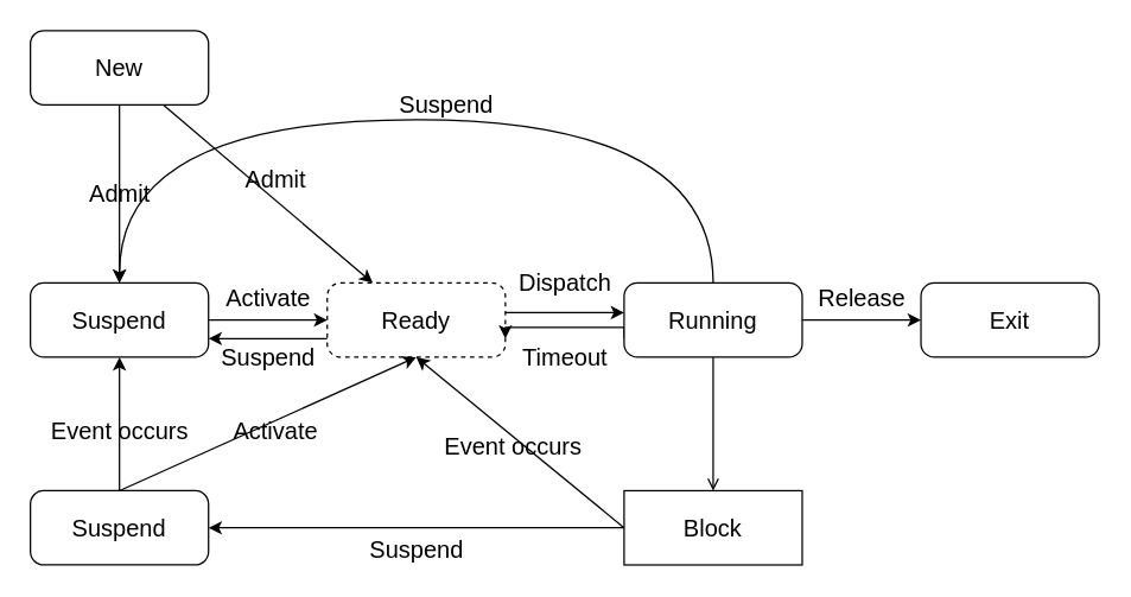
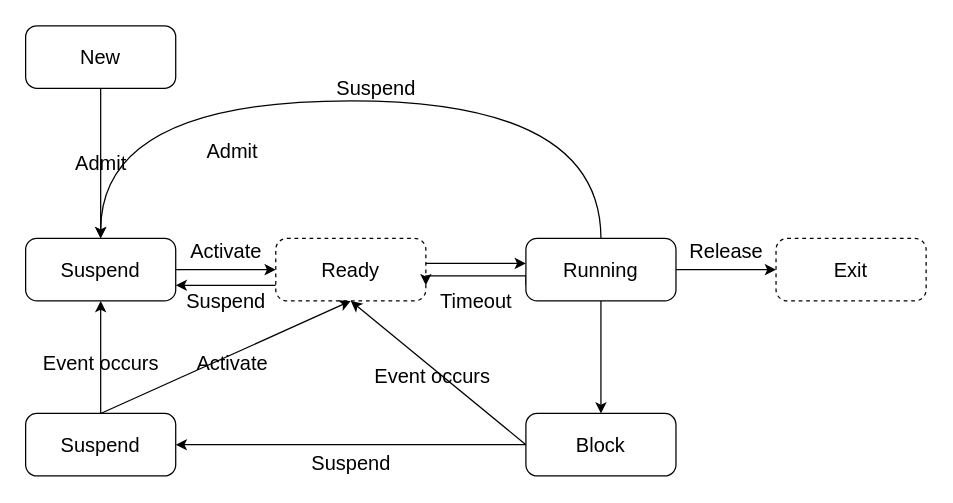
- <mxCell id="2" value="" style="rounded=0;orthogonalLoop=1;jettySize=auto;html=1;fontSize=16;" parent="1" source="4" target="7" edge="1"><mxGeometry relative="1" as="geometry" /></mxCell>
- <mxCell id="18" value="Dispatch" style="text;html=1;align=center;verticalAlign=middle;resizable=0;points=[];autosize=1;fontSize=16;fontColor=#000000;" parent="1" vertex="1"><mxGeometry x="340" y="180" width="80" height="20" as="geometry" /></mxCell>
- <mxCell id="16" value="Exit" style="rounded=1;whiteSpace=wrap;html=1;arcSize=18;fontSize=16;" parent="1" vertex="1"><mxGeometry x="620" y="190" width="120" height="50" as="geometry" /></mxCell>
+ <mxCell id="16" value="Exit" style="rounded=1;whiteSpace=wrap;html=1;arcSize=18;fontSize=16;dashed=1;" parent="1" vertex="1"><mxGeometry x="620" y="190" width="120" height="50" as="geometry" /></mxCell>
- <mxCell id="9" value="" style="edgeStyle=orthogonalEdgeStyle;rounded=0;orthogonalLoop=1;jettySize=auto;html=1;fontSize=16;endArrow=open;" parent="1" source="12" target="15" edge="1"><mxGeometry relative="1" as="geometry" /></mxCell>
+ <mxCell id="9" value="" style="edgeStyle=orthogonalEdgeStyle;rounded=0;orthogonalLoop=1;jettySize=auto;html=1;fontSize=16;" parent="1" source="12" target="15" edge="1"><mxGeometry relative="1" as="geometry" /></mxCell>
- <mxCell id="15" value="Block" style="whiteSpace=wrap;html=1;arcSize=18;fontSize=16;rounded=0;" parent="1" vertex="1"><mxGeometry x="420" y="330" width="120" height="50" as="geometry" /></mxCell>
+ <mxCell id="15" value="Block" style="rounded=1;whiteSpace=wrap;html=1;arcSize=18;fontSize=16;" parent="1" vertex="1"><mxGeometry x="420" y="330" width="120" height="50" as="geometry" /></mxCell>
